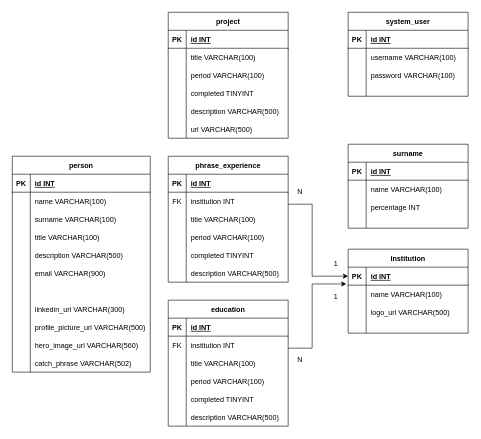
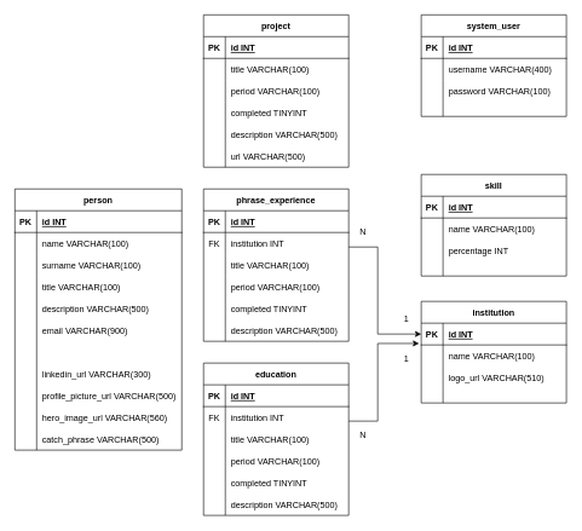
- <mxCell id="108" value="username VARCHAR(100)" style="shape=partialRectangle;connectable=0;fillColor=none;top=0;left=0;bottom=0;right=0;align=left;spacingLeft=6;overflow=hidden;" vertex="1" parent="106"><mxGeometry x="30" width="170" height="30" as="geometry"><mxRectangle width="170" height="30" as="alternateBounds" /></mxGeometry></mxCell>
+ <mxCell id="108" value="username VARCHAR(400)" style="shape=partialRectangle;connectable=0;fillColor=none;top=0;left=0;bottom=0;right=0;align=left;spacingLeft=6;overflow=hidden;" vertex="1" parent="106"><mxGeometry x="30" width="170" height="30" as="geometry"><mxRectangle width="170" height="30" as="alternateBounds" /></mxGeometry></mxCell>
- <mxCell id="67" value="surname" style="shape=table;startSize=30;container=1;collapsible=1;childLayout=tableLayout;fixedRows=1;rowLines=0;fontStyle=1;align=center;resizeLast=1;" parent="1" vertex="1"><mxGeometry x="580" y="240" width="200" height="140" as="geometry" /></mxCell>
+ <mxCell id="67" value="skill" style="shape=table;startSize=30;container=1;collapsible=1;childLayout=tableLayout;fixedRows=1;rowLines=0;fontStyle=1;align=center;resizeLast=1;" parent="1" vertex="1"><mxGeometry x="580" y="240" width="200" height="140" as="geometry" /></mxCell>
- <mxCell id="89" value="logo_url VARCHAR(500)" style="shape=partialRectangle;connectable=0;fillColor=none;top=0;left=0;bottom=0;right=0;align=left;spacingLeft=6;overflow=hidden;" parent="87" vertex="1"><mxGeometry x="30" width="170" height="30" as="geometry"><mxRectangle width="170" height="30" as="alternateBounds" /></mxGeometry></mxCell>
+ <mxCell id="89" value="logo_url VARCHAR(510)" style="shape=partialRectangle;connectable=0;fillColor=none;top=0;left=0;bottom=0;right=0;align=left;spacingLeft=6;overflow=hidden;" parent="87" vertex="1"><mxGeometry x="30" width="170" height="30" as="geometry"><mxRectangle width="170" height="30" as="alternateBounds" /></mxGeometry></mxCell>
- <mxCell id="101" value="catch_phrase VARCHAR(502)" style="shape=partialRectangle;connectable=0;fillColor=none;top=0;left=0;bottom=0;right=0;align=left;spacingLeft=6;overflow=hidden;" parent="1" vertex="1"><mxGeometry x="50" y="590" width="200" height="30" as="geometry"><mxRectangle width="150" height="30" as="alternateBounds" /></mxGeometry></mxCell>
+ <mxCell id="101" value="catch_phrase VARCHAR(500)" style="shape=partialRectangle;connectable=0;fillColor=none;top=0;left=0;bottom=0;right=0;align=left;spacingLeft=6;overflow=hidden;" parent="1" vertex="1"><mxGeometry x="50" y="590" width="200" height="30" as="geometry"><mxRectangle width="150" height="30" as="alternateBounds" /></mxGeometry></mxCell>
